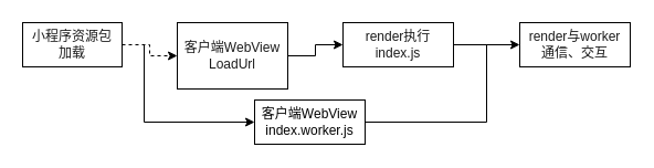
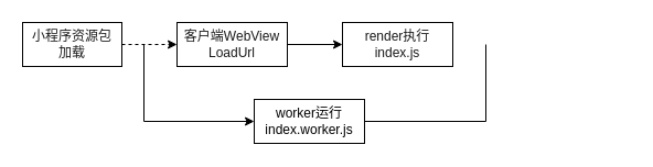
- <mxCell id="6" value="" style="edgeStyle=orthogonalEdgeStyle;rounded=0;orthogonalLoop=1;jettySize=auto;html=1;fillColor=none;" parent="1" source="7" target="8" edge="1"><mxGeometry relative="1" as="geometry" /></mxCell>
- <mxCell id="8" value="&lt;font color=&quot;#1a1a1a&quot;&gt;render与worker&lt;br&gt;通信、交互&lt;/font&gt;" style="rounded=0;whiteSpace=wrap;html=1;fillColor=none;" parent="1" vertex="1"><mxGeometry x="470" y="20" width="100" height="40" as="geometry" /></mxCell>
- <mxCell id="5" value="&lt;font color=&quot;#1a1a1a&quot;&gt;客户端WebView&lt;br&gt;LoadUrl&lt;/font&gt;" style="rounded=0;whiteSpace=wrap;html=1;fillColor=none;" parent="1" vertex="1"><mxGeometry x="160" y="20" width="100" height="60" as="geometry" /></mxCell>
+ <mxCell id="5" value="&lt;font color=&quot;#1a1a1a&quot;&gt;客户端WebView&lt;br&gt;LoadUrl&lt;/font&gt;" style="rounded=0;whiteSpace=wrap;html=1;fillColor=none;" parent="1" vertex="1"><mxGeometry x="160" y="20" width="100" height="40" as="geometry" /></mxCell>
- <mxCell id="9" value="客户端WebView&lt;br&gt;index.worker.js" style="rounded=0;whiteSpace=wrap;html=1;fillColor=none;" parent="1" vertex="1"><mxGeometry x="230" y="90" width="100" height="40" as="geometry" /></mxCell>
+ <mxCell id="9" value="worker运行&lt;br&gt;index.worker.js" style="rounded=0;whiteSpace=wrap;html=1;fillColor=none;" parent="1" vertex="1"><mxGeometry x="230" y="90" width="100" height="40" as="geometry" /></mxCell>
